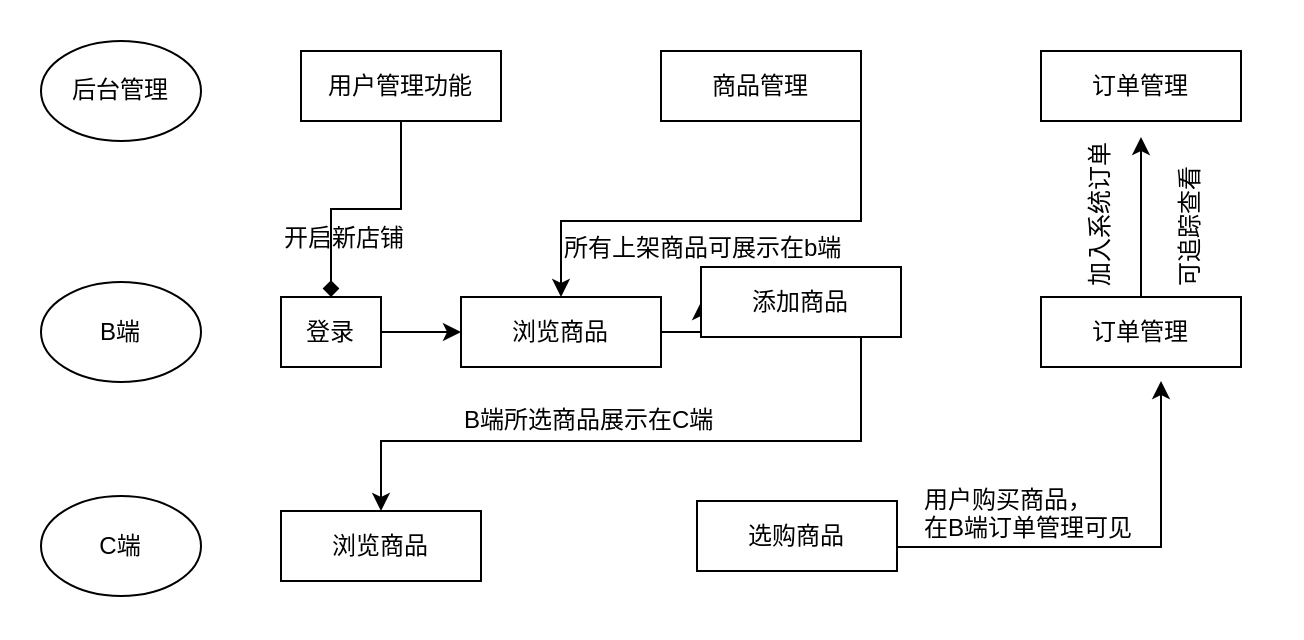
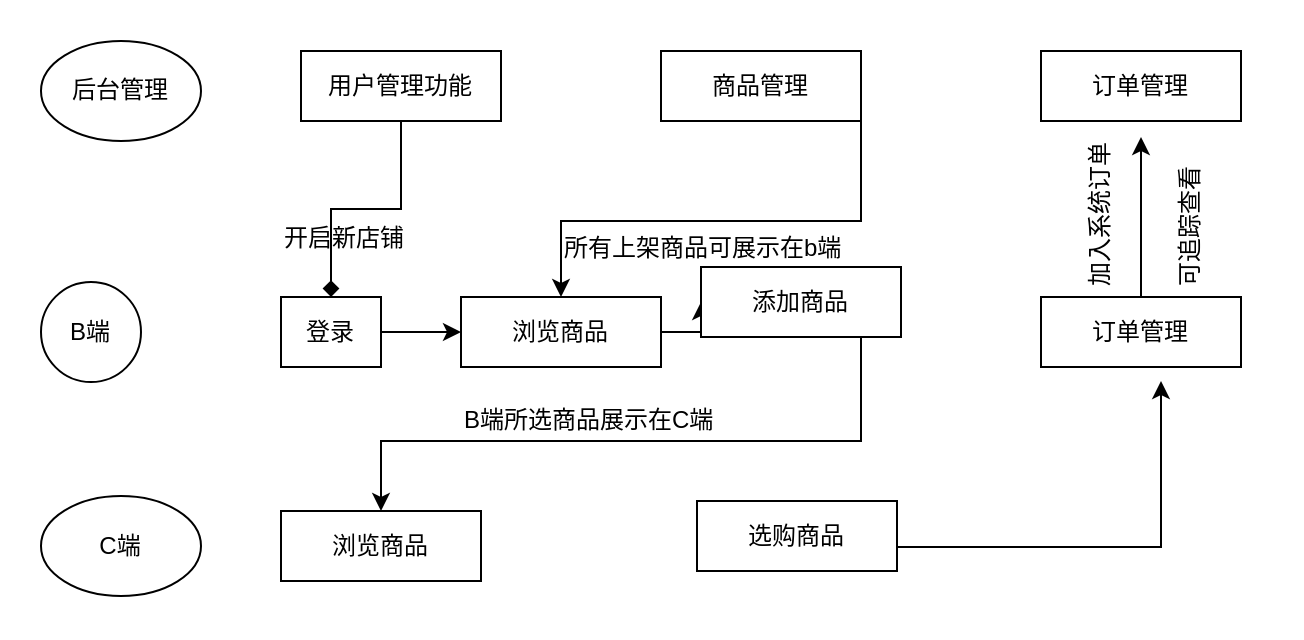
- <mxCell id="3" value="B端" style="ellipse;whiteSpace=wrap;html=1;" parent="1" vertex="1"><mxGeometry x="20" y="140.5" width="80" height="50" as="geometry" /></mxCell>
+ <mxCell id="3" value="B端" style="ellipse;whiteSpace=wrap;html=1;" parent="1" vertex="1"><mxGeometry x="20" y="140.5" width="50" height="50" as="geometry" /></mxCell>
- <mxCell id="23" value="用户购买商品，&lt;br&gt;在B端订单管理可见" style="text;html=1;resizable=0;points=[];autosize=1;align=left;verticalAlign=top;spacingTop=-4;" parent="1" vertex="1"><mxGeometry x="460" y="240" width="120" height="30" as="geometry" /></mxCell>
